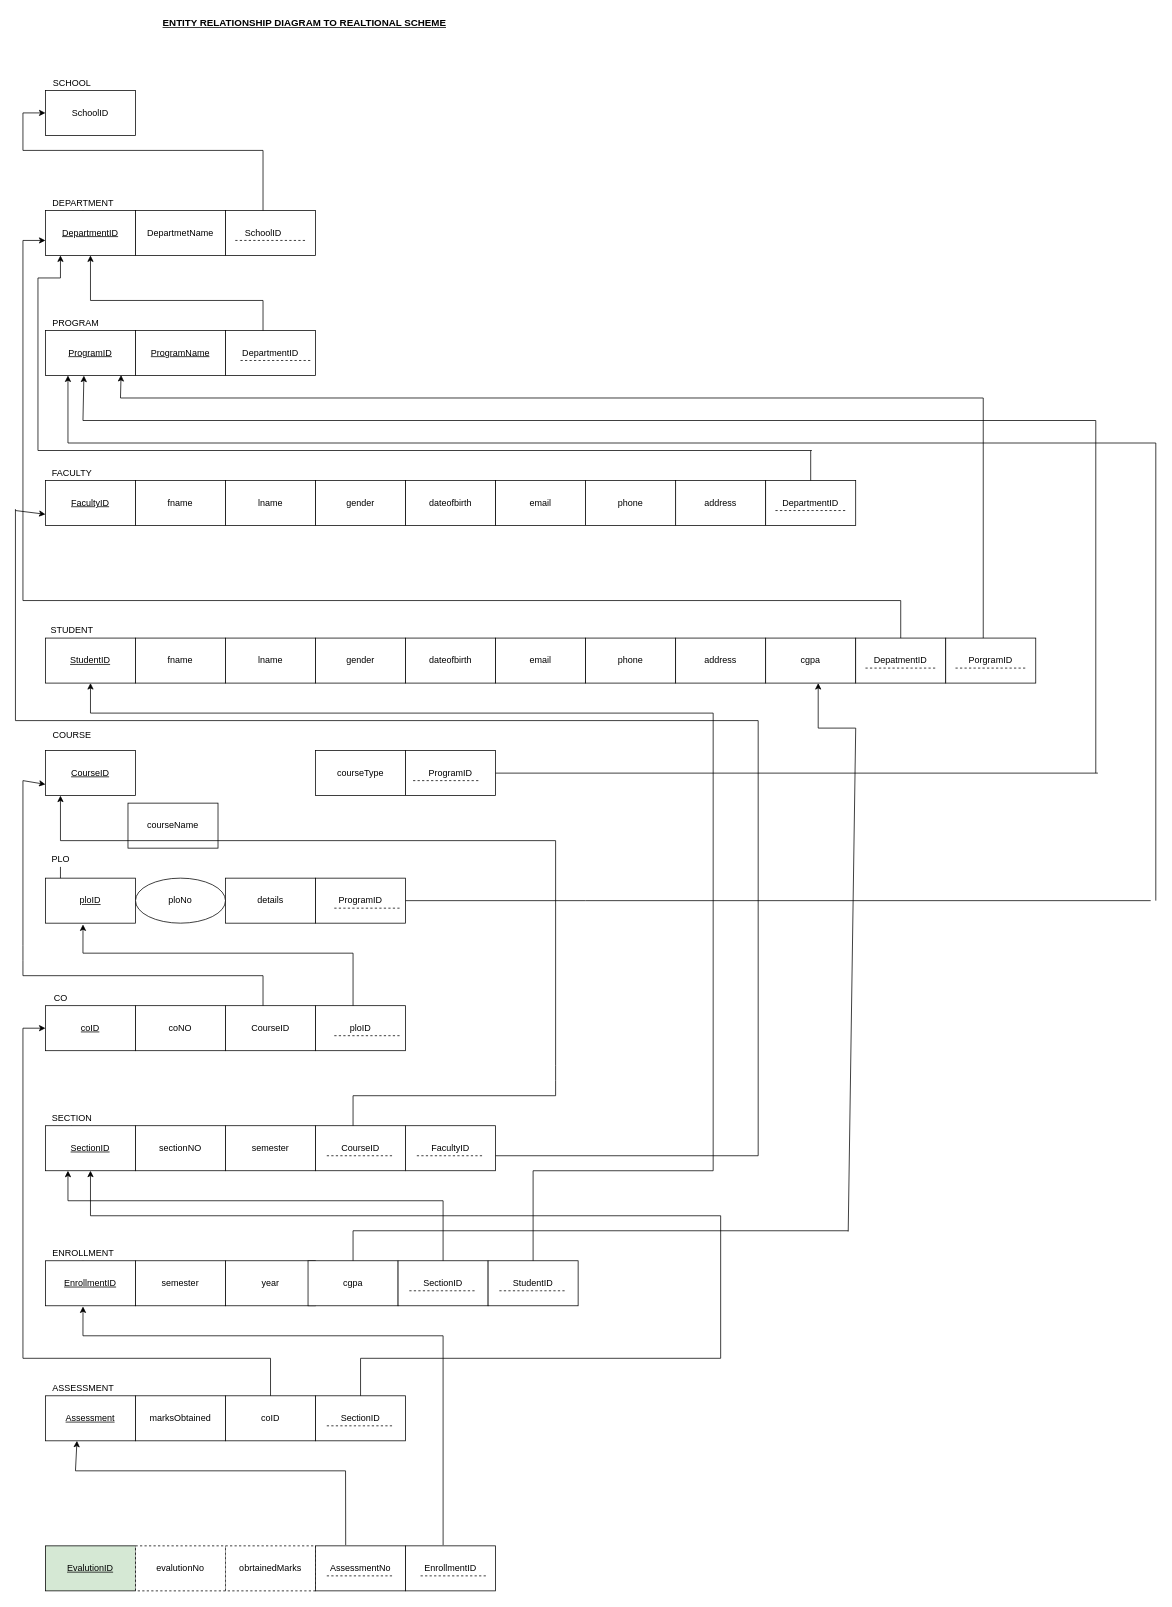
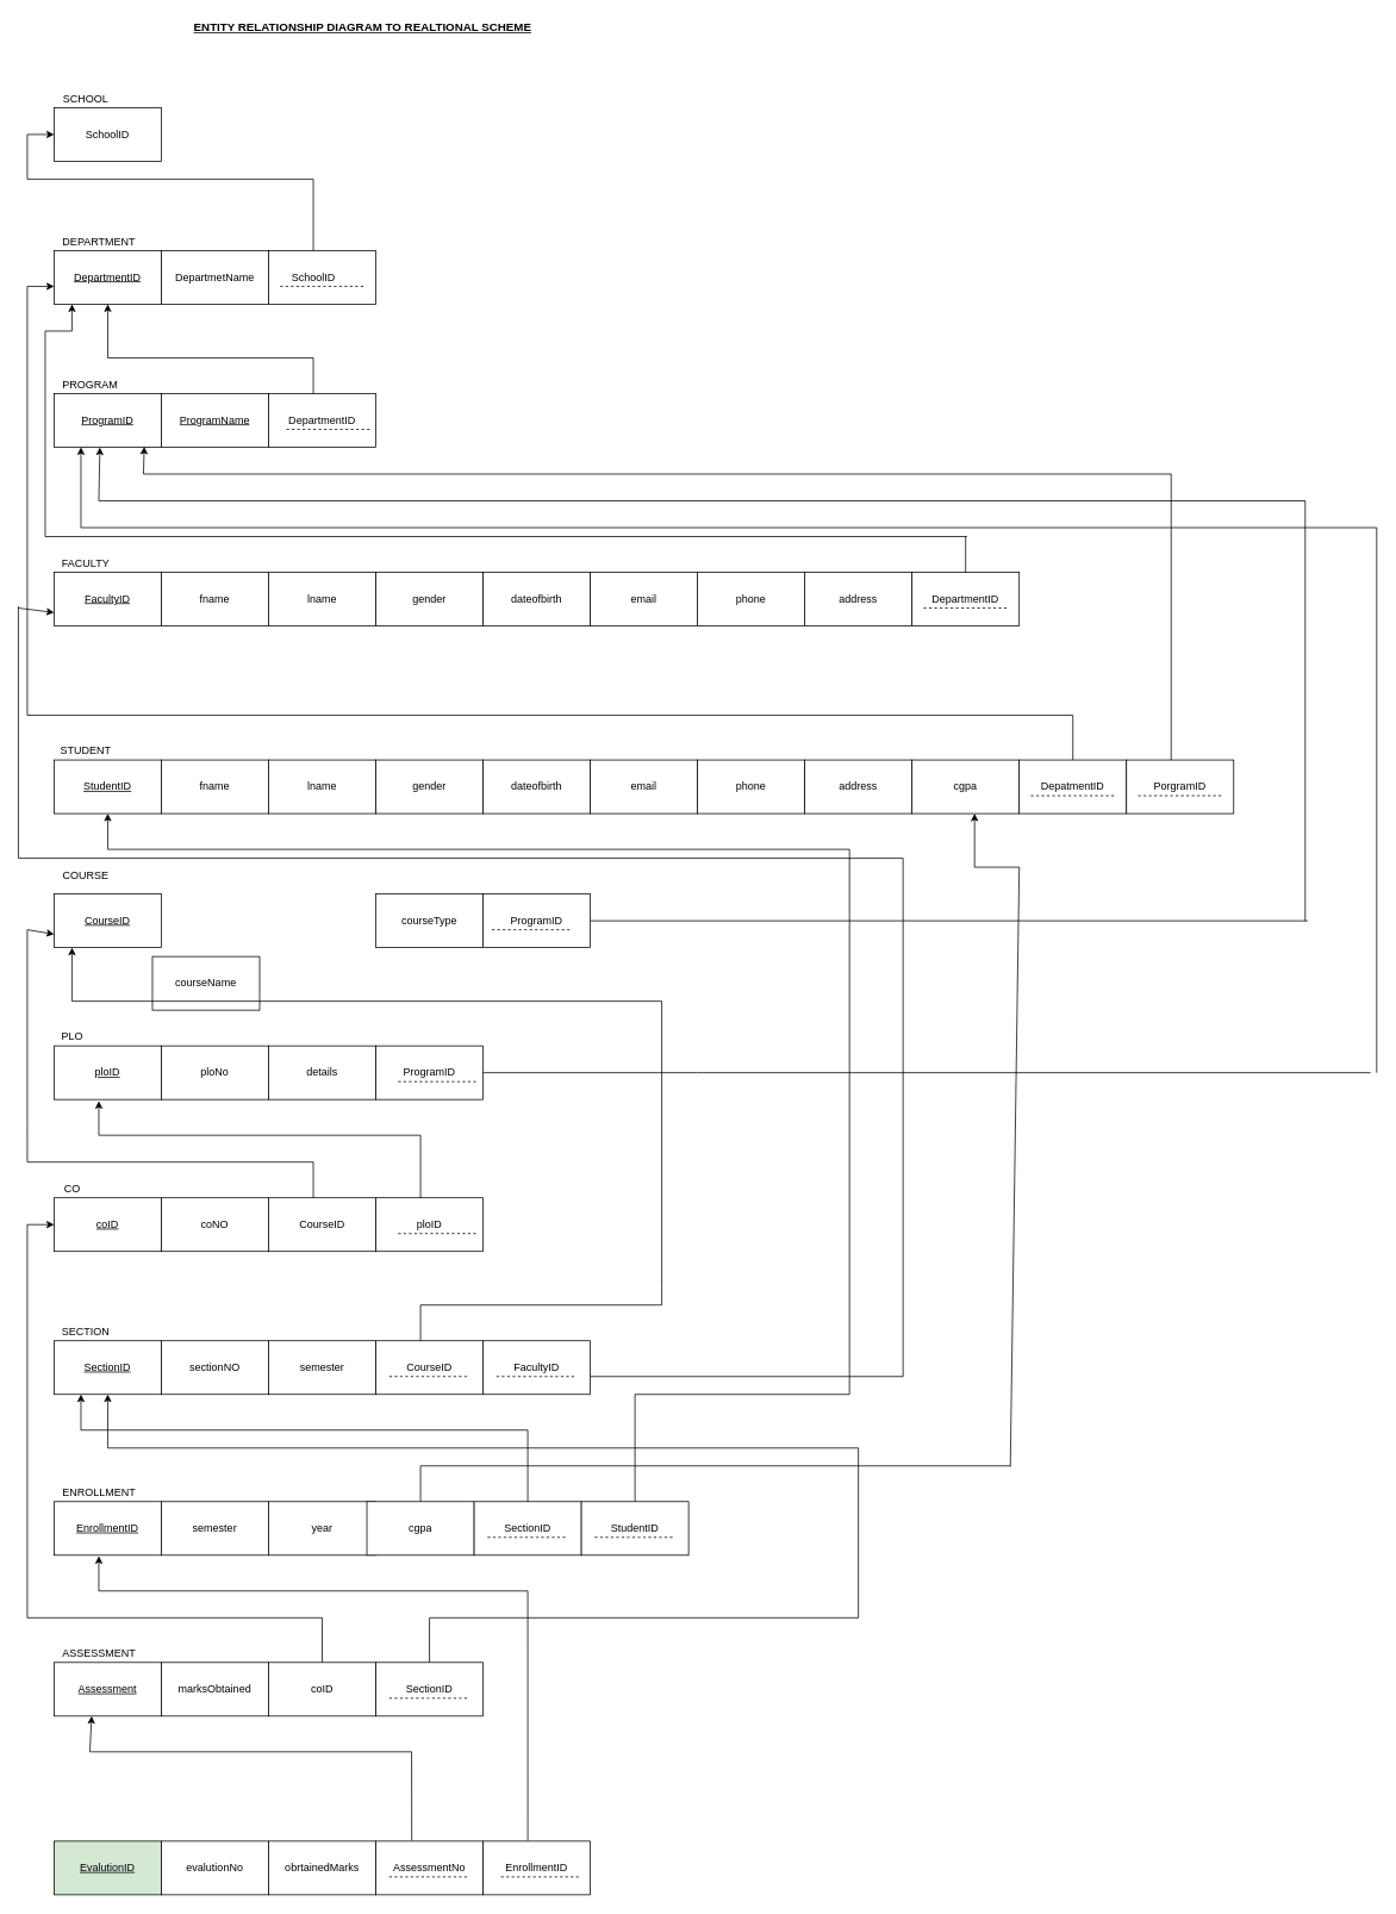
- <mxCell id="49" value="PLO" style="text;html=1;align=center;verticalAlign=middle;resizable=0;points=[];autosize=1;" parent="1" vertex="1"><mxGeometry x="60" y="1135" width="40" height="20" as="geometry" /></mxCell>
+ <mxCell id="49" value="PLO" style="text;html=1;align=center;verticalAlign=middle;resizable=0;points=[];autosize=1;" parent="1" vertex="1"><mxGeometry x="60" y="1150" width="40" height="20" as="geometry" /></mxCell>
- <mxCell id="51" value="ploNo" style="ellipse;whiteSpace=wrap;html=1;" parent="1" vertex="1"><mxGeometry x="180" y="1170" width="120" height="60" as="geometry" /></mxCell>
+ <mxCell id="51" value="ploNo" style="whiteSpace=wrap;html=1;" parent="1" vertex="1"><mxGeometry x="180" y="1170" width="120" height="60" as="geometry" /></mxCell>
- <mxCell id="90" value="evalutionNo" style="whiteSpace=wrap;html=1;dashed=1;" parent="1" vertex="1"><mxGeometry x="180" y="2060" width="120" height="60" as="geometry" /></mxCell>
+ <mxCell id="90" value="evalutionNo" style="whiteSpace=wrap;html=1;" parent="1" vertex="1"><mxGeometry x="180" y="2060" width="120" height="60" as="geometry" /></mxCell>
- <mxCell id="91" value="obrtainedMarks" style="whiteSpace=wrap;html=1;dashed=1;" parent="1" vertex="1"><mxGeometry x="300" y="2060" width="120" height="60" as="geometry" /></mxCell>
+ <mxCell id="91" value="obrtainedMarks" style="whiteSpace=wrap;html=1;" parent="1" vertex="1"><mxGeometry x="300" y="2060" width="120" height="60" as="geometry" /></mxCell>
